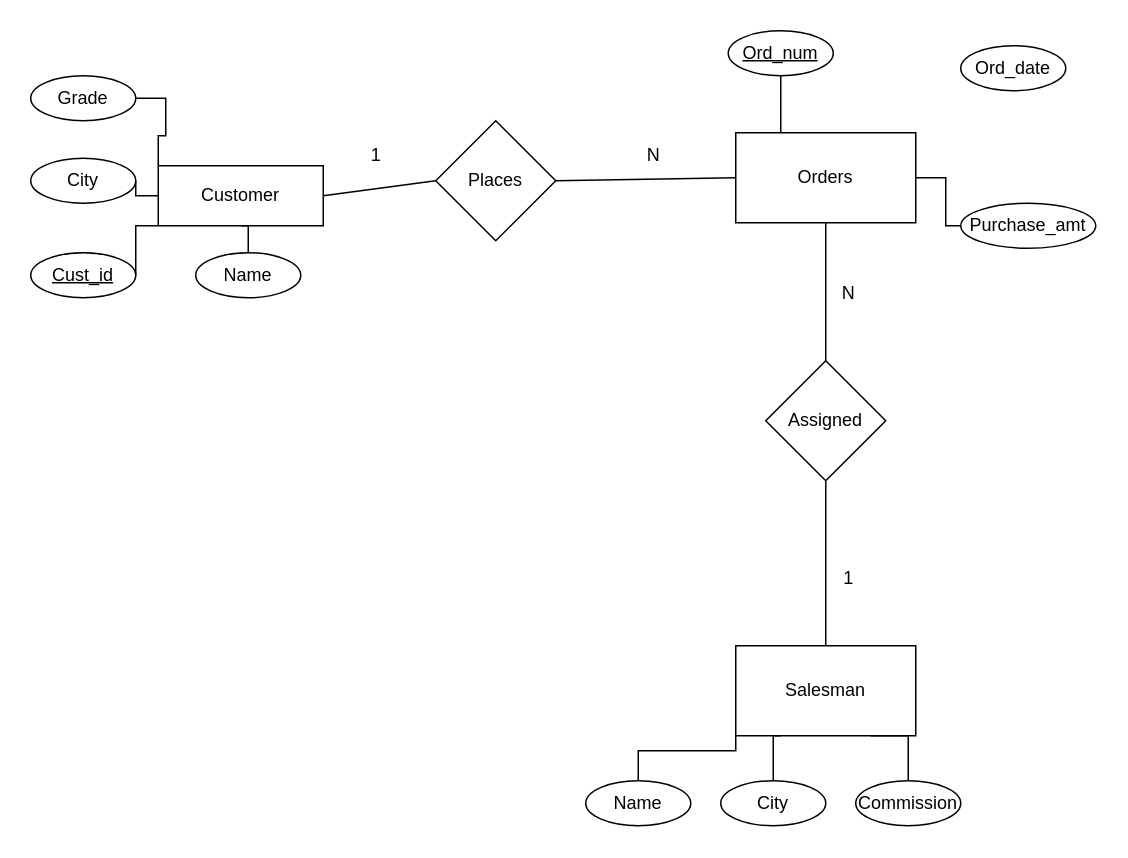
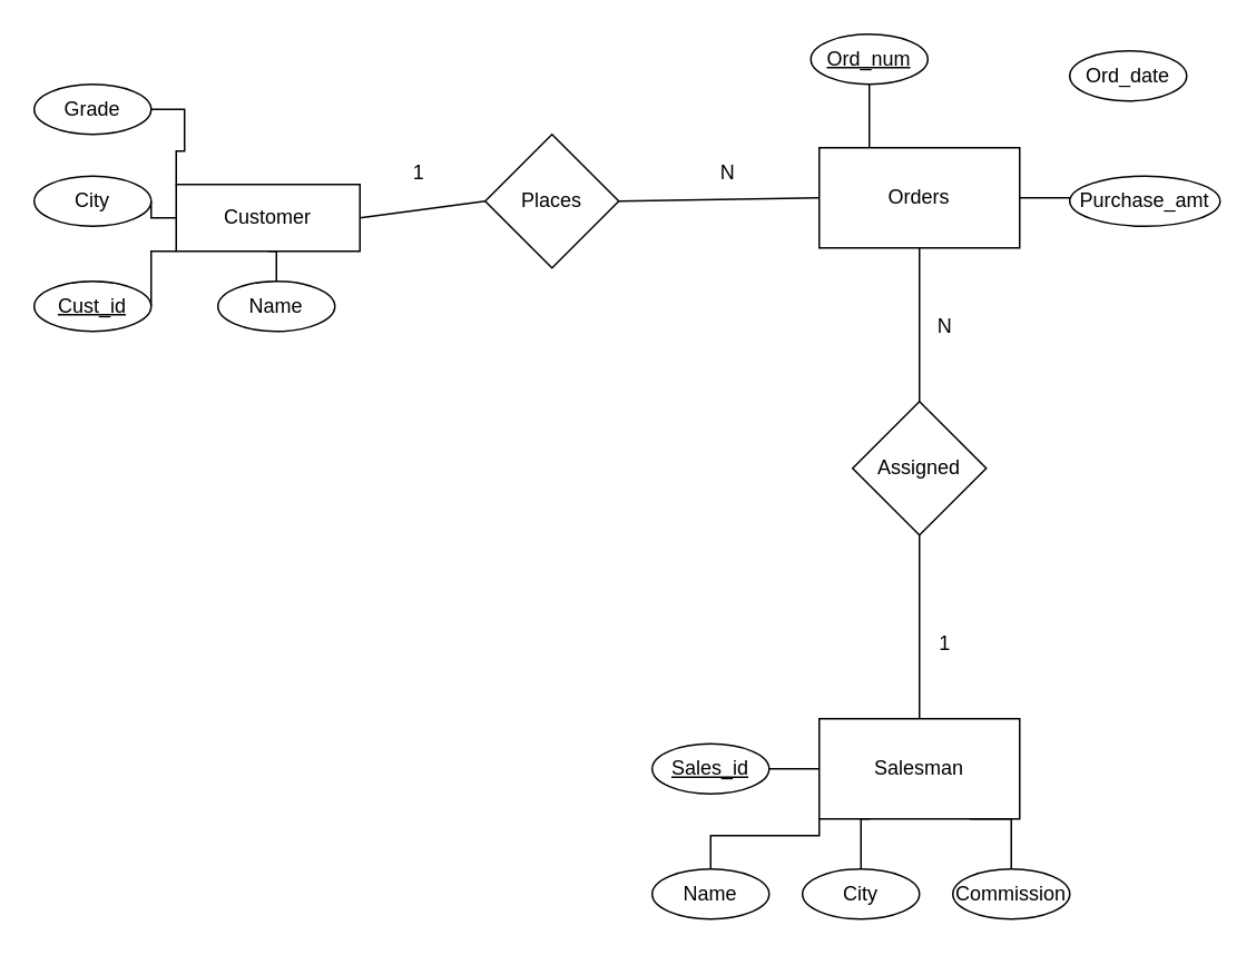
- <mxCell id="31" value="Purchase_amt" style="ellipse;whiteSpace=wrap;html=1;" vertex="1" parent="1"><mxGeometry x="640" y="135" width="90" height="30" as="geometry" /></mxCell>
+ <mxCell id="31" value="Purchase_amt" style="ellipse;whiteSpace=wrap;html=1;" vertex="1" parent="1"><mxGeometry x="640" y="105" width="90" height="30" as="geometry" /></mxCell>
+ <mxCell id="32" value="&lt;u&gt;Sales_id&lt;/u&gt;" style="ellipse;whiteSpace=wrap;html=1;" vertex="1" parent="1"><mxGeometry x="390" y="445" width="70" height="30" as="geometry" /></mxCell>
+ <mxCell id="15" style="edgeStyle=orthogonalEdgeStyle;rounded=0;orthogonalLoop=1;jettySize=auto;html=1;exitX=0;exitY=0.5;exitDx=0;exitDy=0;entryX=1;entryY=0.5;entryDx=0;entryDy=0;endArrow=none;endFill=0;" edge="1" parent="1" source="19" target="32"><mxGeometry relative="1" as="geometry" /></mxCell>
